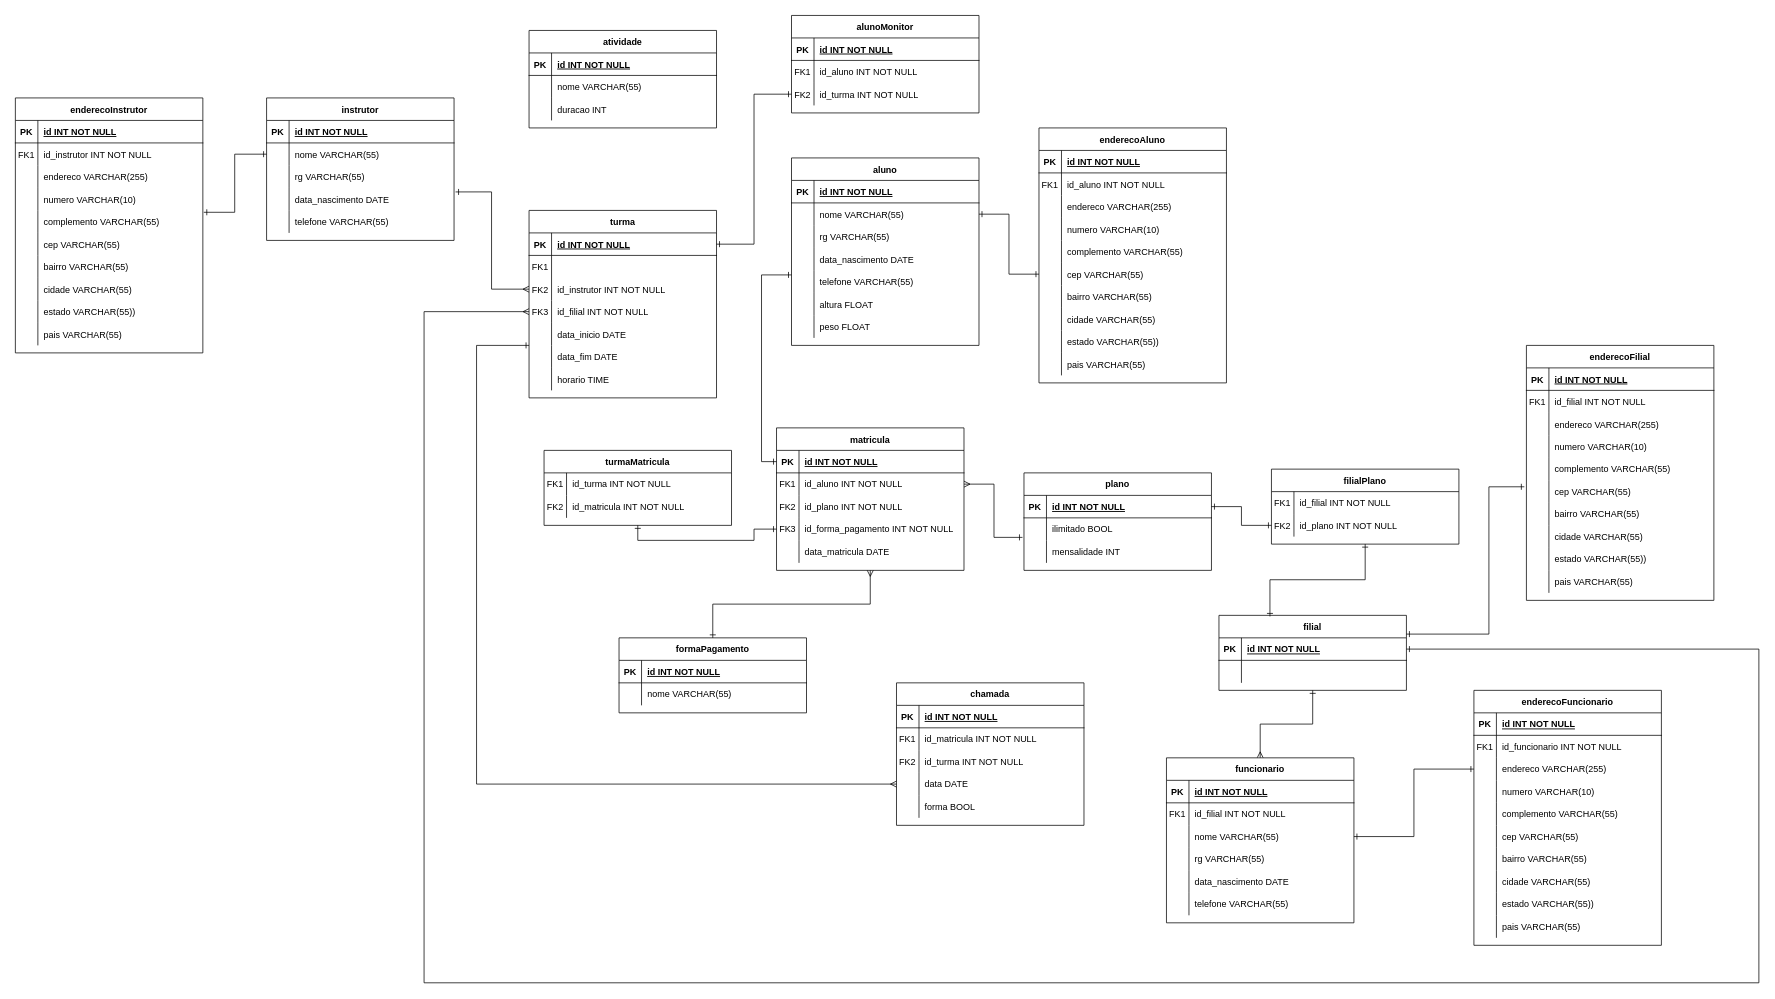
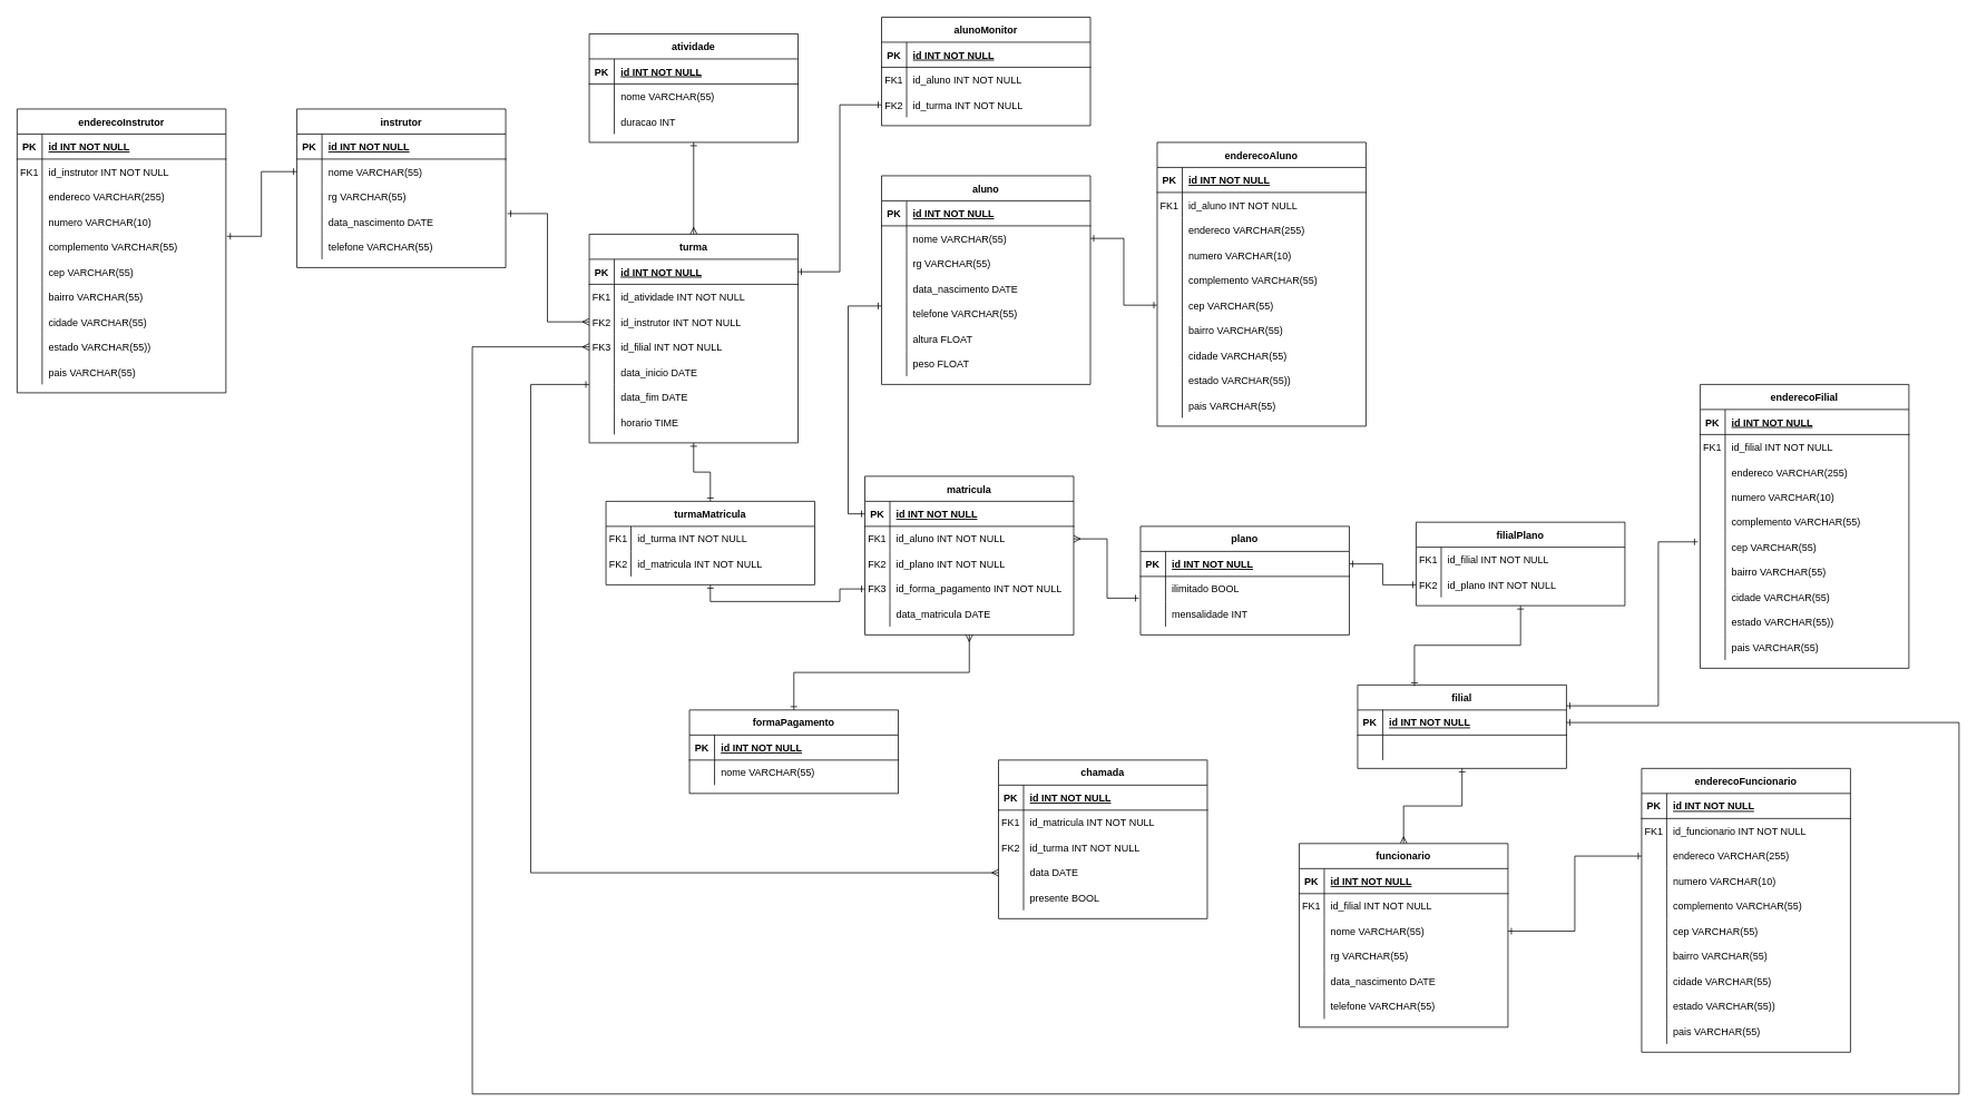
+ <mxCell id="41" style="edgeStyle=orthogonalEdgeStyle;rounded=0;orthogonalLoop=1;jettySize=auto;html=1;exitX=0.5;exitY=0;exitDx=0;exitDy=0;entryX=0.5;entryY=1;entryDx=0;entryDy=0;endArrow=ERone;endFill=0;startArrow=ERmany;startFill=0;" parent="1" source="42" target="121" edge="1"><mxGeometry relative="1" as="geometry" /></mxCell>
+ <mxCell id="48" value="id_atividade INT NOT NULL" style="shape=partialRectangle;overflow=hidden;connectable=0;fillColor=none;top=0;left=0;bottom=0;right=0;align=left;spacingLeft=6;" parent="46" vertex="1"><mxGeometry x="30" width="220" height="30" as="geometry"><mxRectangle width="220" height="30" as="alternateBounds" /></mxGeometry></mxCell>
+ <mxCell id="40" style="edgeStyle=orthogonalEdgeStyle;rounded=0;orthogonalLoop=1;jettySize=auto;html=1;exitX=0.5;exitY=1;exitDx=0;exitDy=0;entryX=0.5;entryY=0;entryDx=0;entryDy=0;endArrow=ERone;endFill=0;startArrow=ERone;startFill=0;" parent="1" source="42" target="132" edge="1"><mxGeometry relative="1" as="geometry" /></mxCell>
- <mxCell id="89" value="forma BOOL" style="shape=partialRectangle;overflow=hidden;connectable=0;fillColor=none;top=0;left=0;bottom=0;right=0;align=left;spacingLeft=6;" parent="87" vertex="1"><mxGeometry x="30" width="220" height="30" as="geometry"><mxRectangle width="220" height="30" as="alternateBounds" /></mxGeometry></mxCell>
+ <mxCell id="89" value="presente BOOL" style="shape=partialRectangle;overflow=hidden;connectable=0;fillColor=none;top=0;left=0;bottom=0;right=0;align=left;spacingLeft=6;" parent="87" vertex="1"><mxGeometry x="30" width="220" height="30" as="geometry"><mxRectangle width="220" height="30" as="alternateBounds" /></mxGeometry></mxCell>
